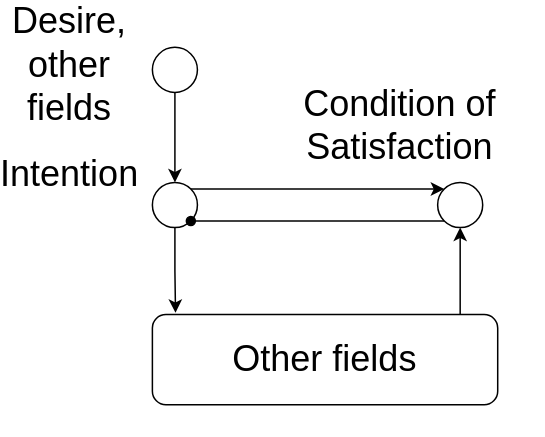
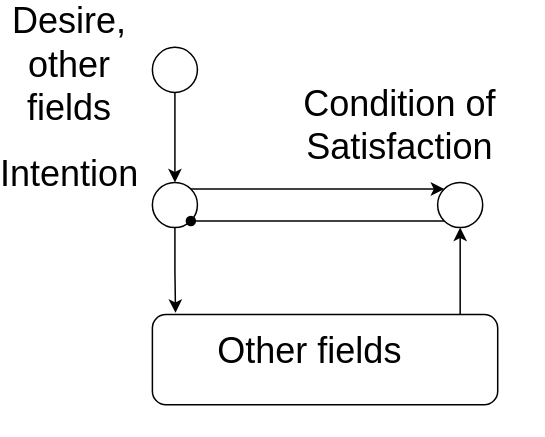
- <mxCell id="13" value="&lt;font style=&quot;font-size: 24px&quot;&gt;Other fields&lt;br&gt;&lt;/font&gt;" style="text;html=1;strokeColor=none;fillColor=none;align=center;verticalAlign=middle;whiteSpace=wrap;rounded=0;" vertex="1" parent="1"><mxGeometry x="140" y="216" width="130" height="24" as="geometry" /></mxCell>
+ <mxCell id="13" value="&lt;font style=&quot;font-size: 24px&quot;&gt;Other fields&lt;br&gt;&lt;/font&gt;" style="text;html=1;strokeColor=none;fillColor=none;align=center;verticalAlign=middle;whiteSpace=wrap;rounded=0;" vertex="1" parent="1"><mxGeometry x="130" y="211" width="130" height="24" as="geometry" /></mxCell>
